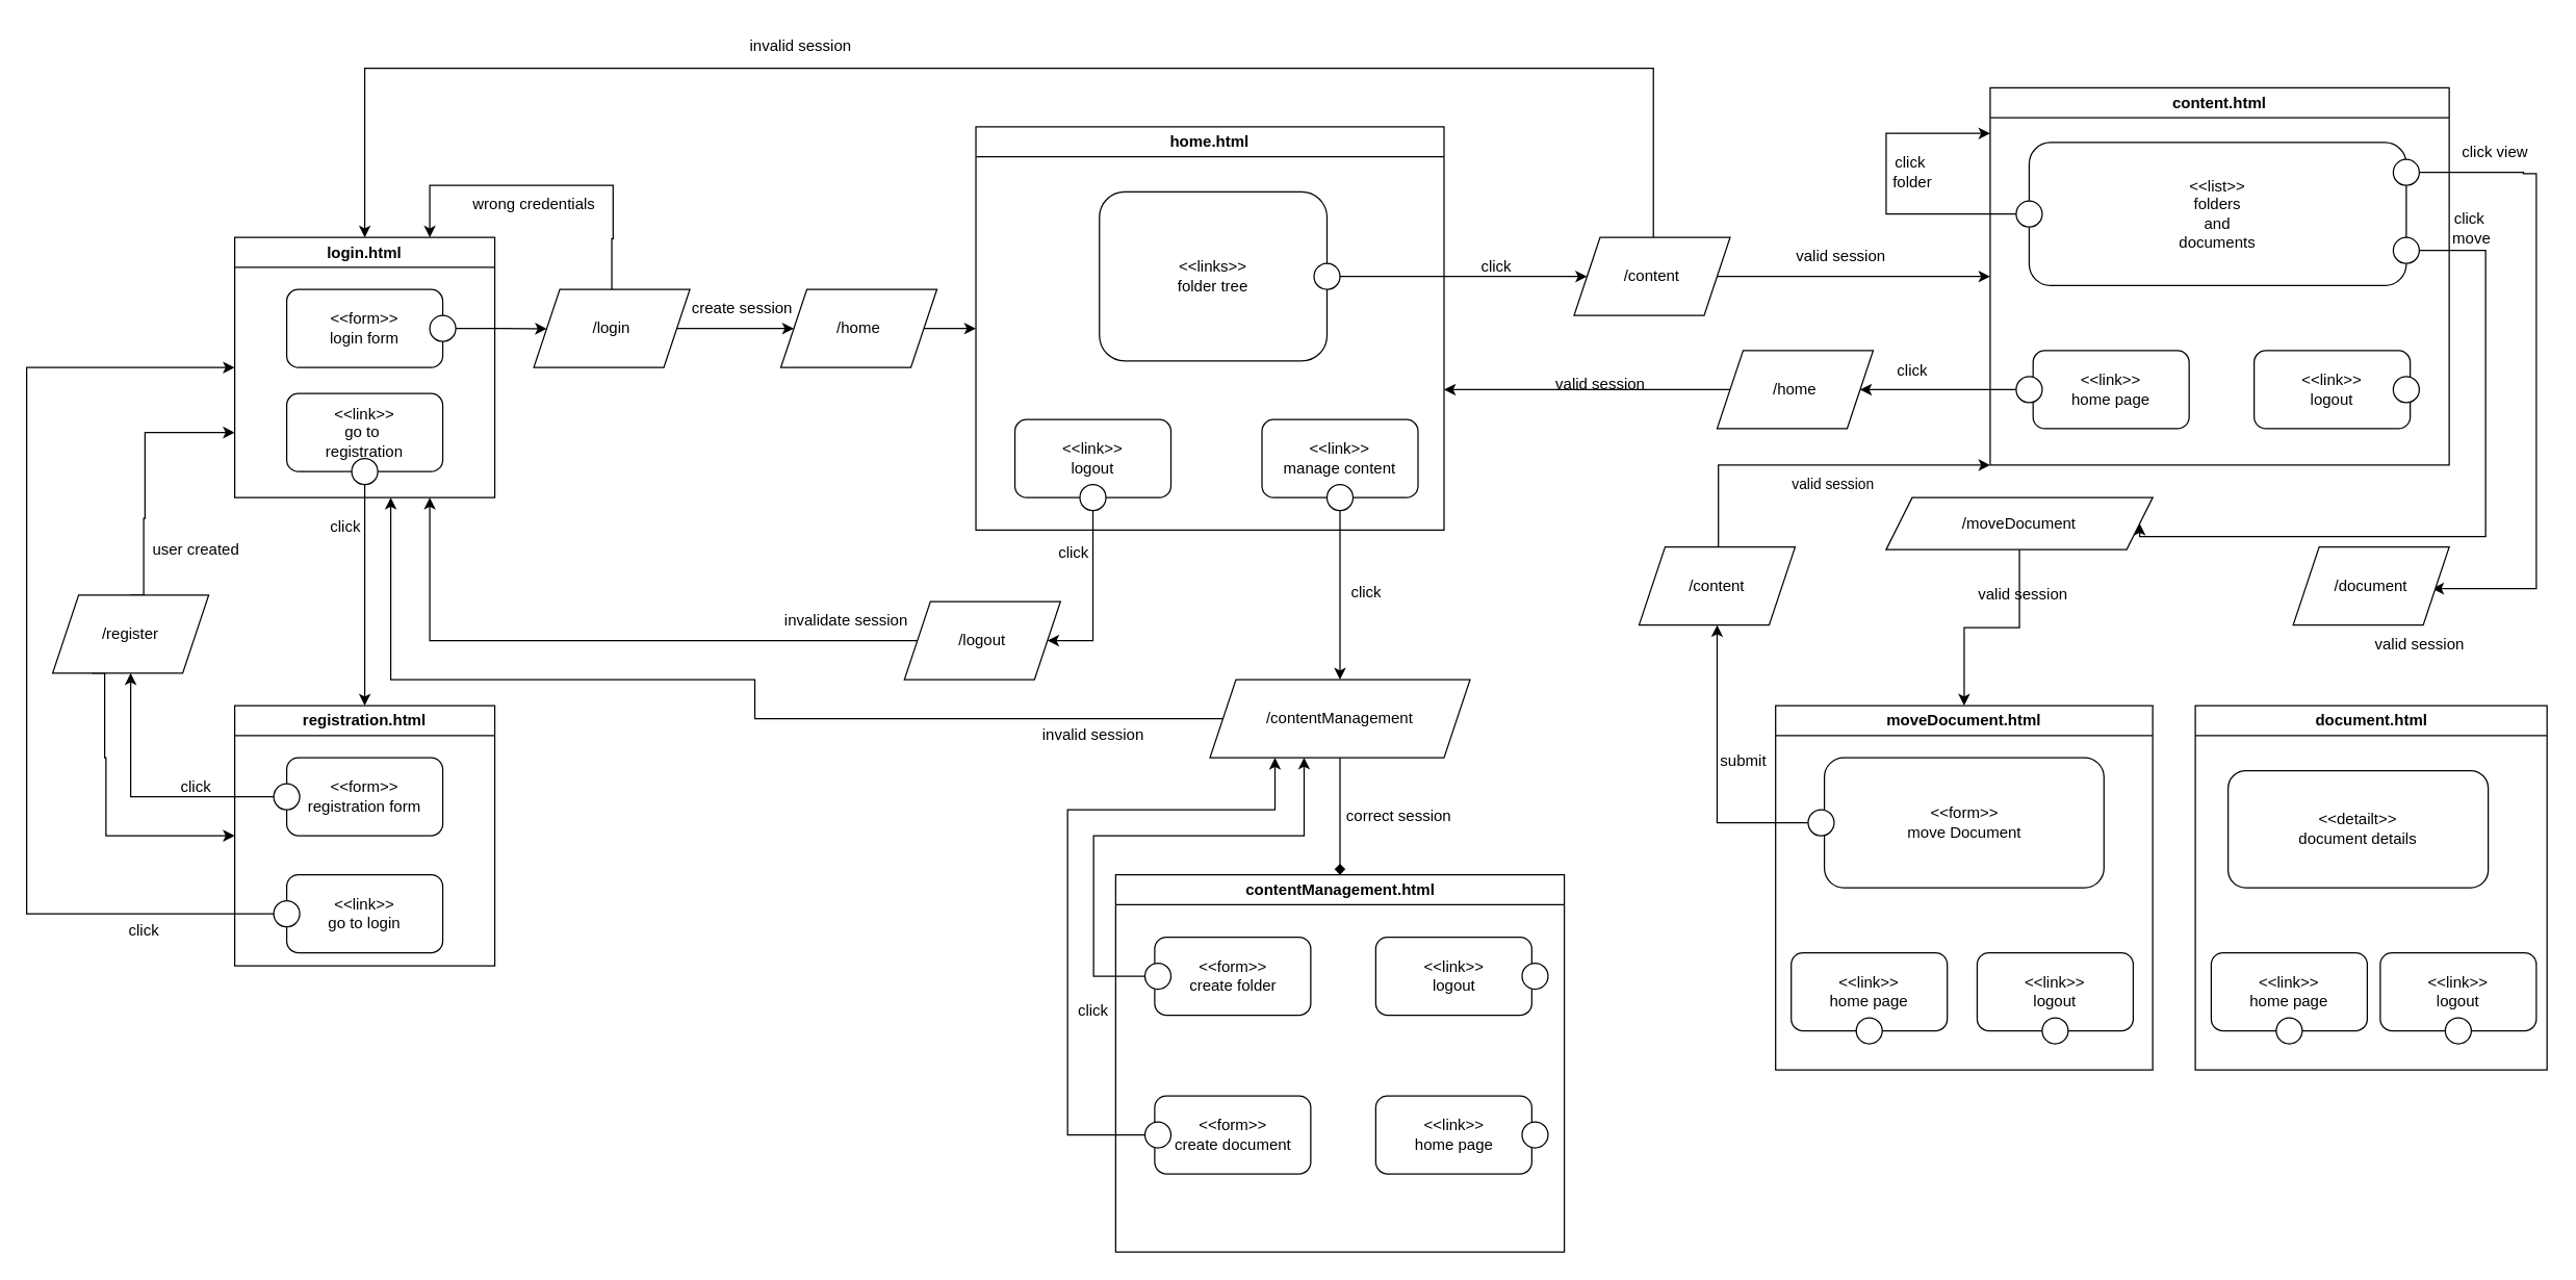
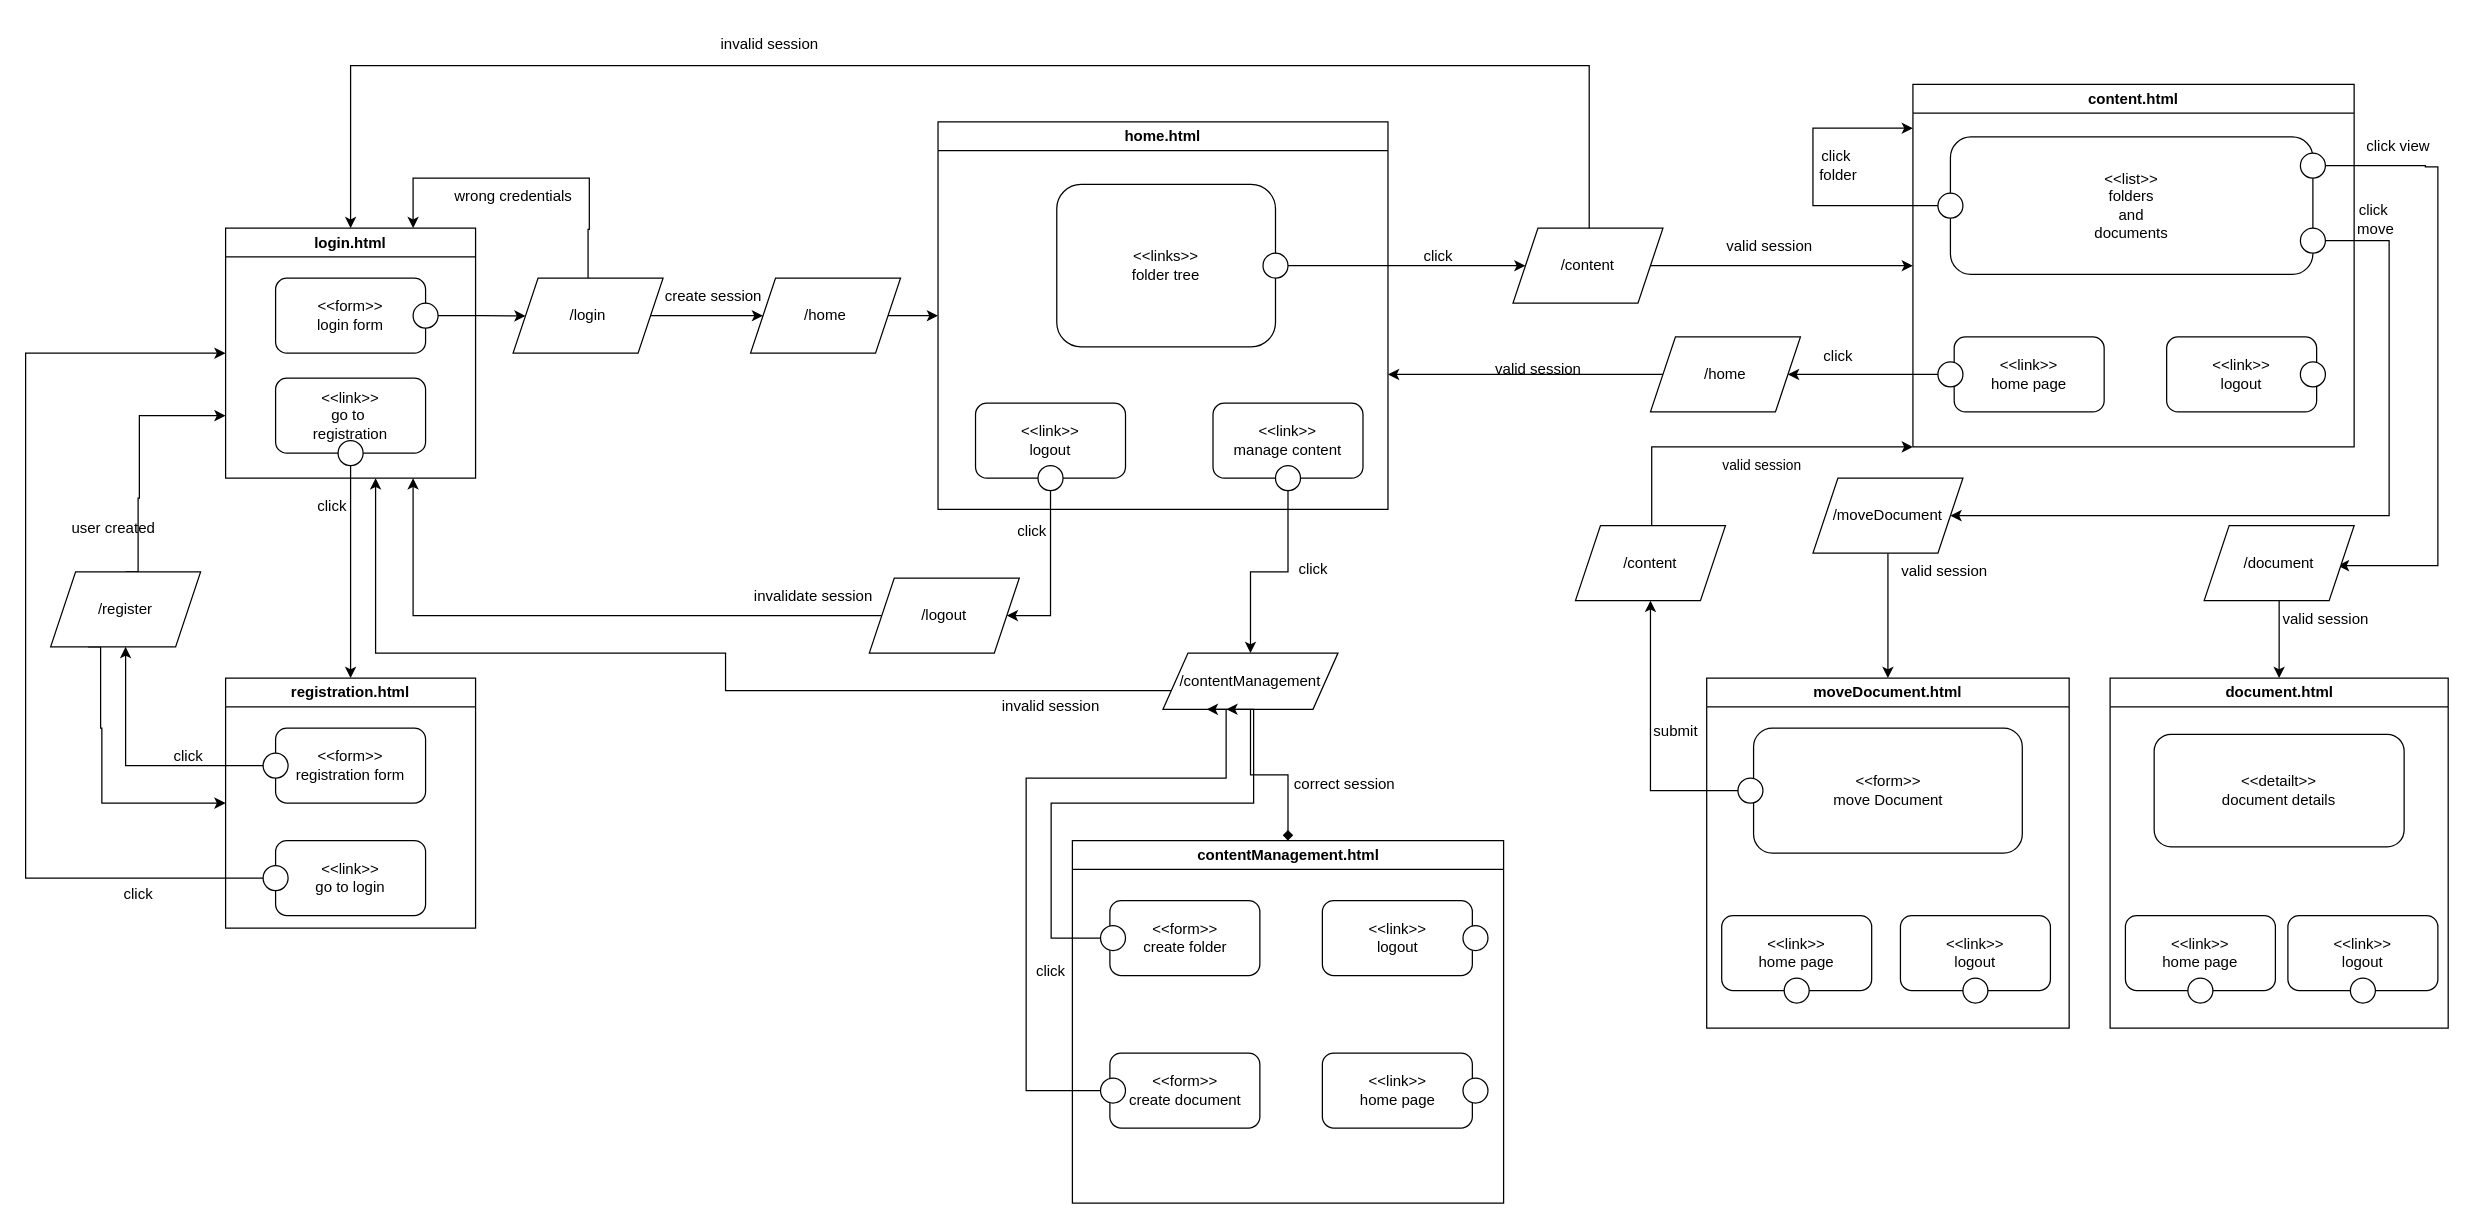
- <mxCell id="99" value="/moveDocument" style="shape=parallelogram;perimeter=parallelogramPerimeter;whiteSpace=wrap;html=1;fixedSize=1;" vertex="1" parent="1"><mxGeometry x="1450" y="382" width="205" height="40" as="geometry" /></mxCell>
+ <mxCell id="99" value="/moveDocument" style="shape=parallelogram;perimeter=parallelogramPerimeter;whiteSpace=wrap;html=1;fixedSize=1;" vertex="1" parent="1"><mxGeometry x="1450" y="382" width="120" height="60" as="geometry" /></mxCell>
- <mxCell id="72" value="user created" style="text;html=1;align=center;verticalAlign=middle;resizable=0;points=[];autosize=1;strokeColor=none;fillColor=none;" vertex="1" parent="1"><mxGeometry x="105" y="407" width="90" height="30" as="geometry" /></mxCell>
+ <mxCell id="72" value="user created" style="text;html=1;align=center;verticalAlign=middle;resizable=0;points=[];autosize=1;strokeColor=none;fillColor=none;" vertex="1" parent="1"><mxGeometry x="45" y="407" width="90" height="30" as="geometry" /></mxCell>
+ <mxCell id="101" style="edgeStyle=orthogonalEdgeStyle;rounded=0;orthogonalLoop=1;jettySize=auto;html=1;exitX=0.5;exitY=1;exitDx=0;exitDy=0;entryX=0.5;entryY=0;entryDx=0;entryDy=0;" edge="1" parent="1" source="102" target="40"><mxGeometry relative="1" as="geometry" /></mxCell>
- <mxCell id="77" value="/contentManagement" style="shape=parallelogram;perimeter=parallelogramPerimeter;whiteSpace=wrap;html=1;fixedSize=1;" vertex="1" parent="1"><mxGeometry x="930" y="522" width="200" height="60" as="geometry" /></mxCell>
+ <mxCell id="77" value="/contentManagement" style="shape=parallelogram;perimeter=parallelogramPerimeter;whiteSpace=wrap;html=1;fixedSize=1;" vertex="1" parent="1"><mxGeometry x="930" y="522" width="140" height="45" as="geometry" /></mxCell>
- <mxCell id="41" value="&amp;lt;&amp;lt;detailt&amp;gt;&amp;gt;&lt;div&gt;document details&lt;/div&gt;" style="rounded=1;whiteSpace=wrap;html=1;" vertex="1" parent="40"><mxGeometry x="25.25" y="50" width="200" height="90" as="geometry" /></mxCell>
+ <mxCell id="41" value="&amp;lt;&amp;lt;detailt&amp;gt;&amp;gt;&lt;div&gt;document details&lt;/div&gt;" style="rounded=1;whiteSpace=wrap;html=1;" vertex="1" parent="40"><mxGeometry x="35.25" y="45" width="200" height="90" as="geometry" /></mxCell>
